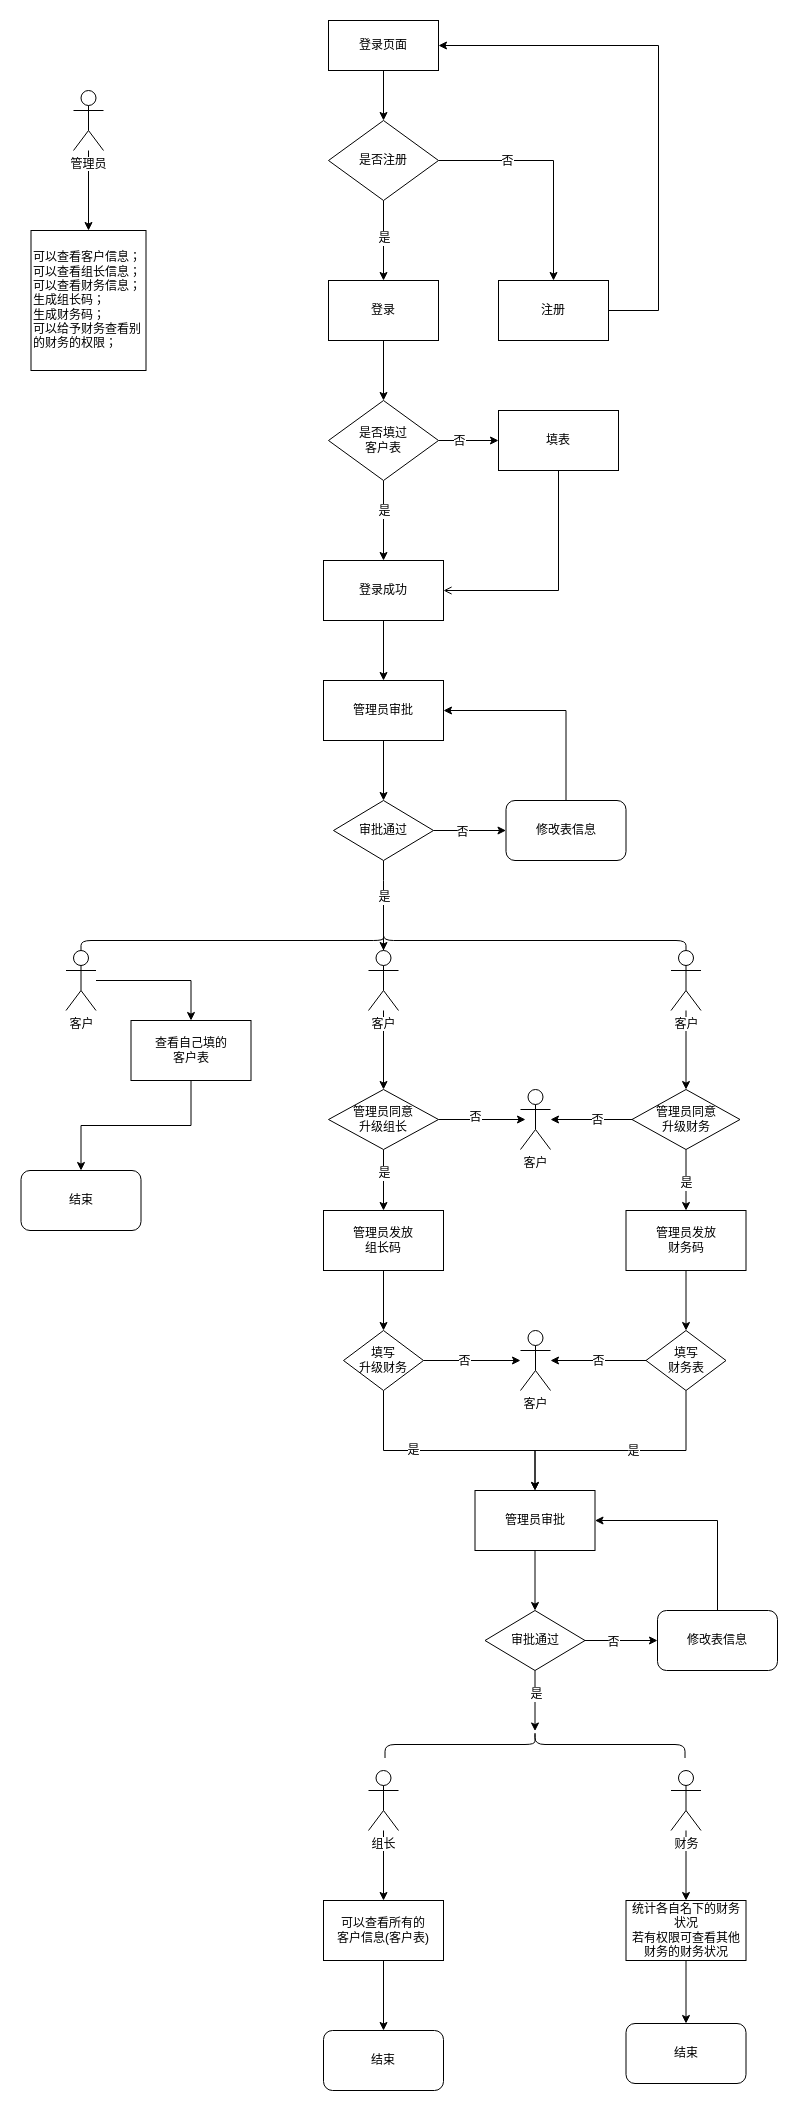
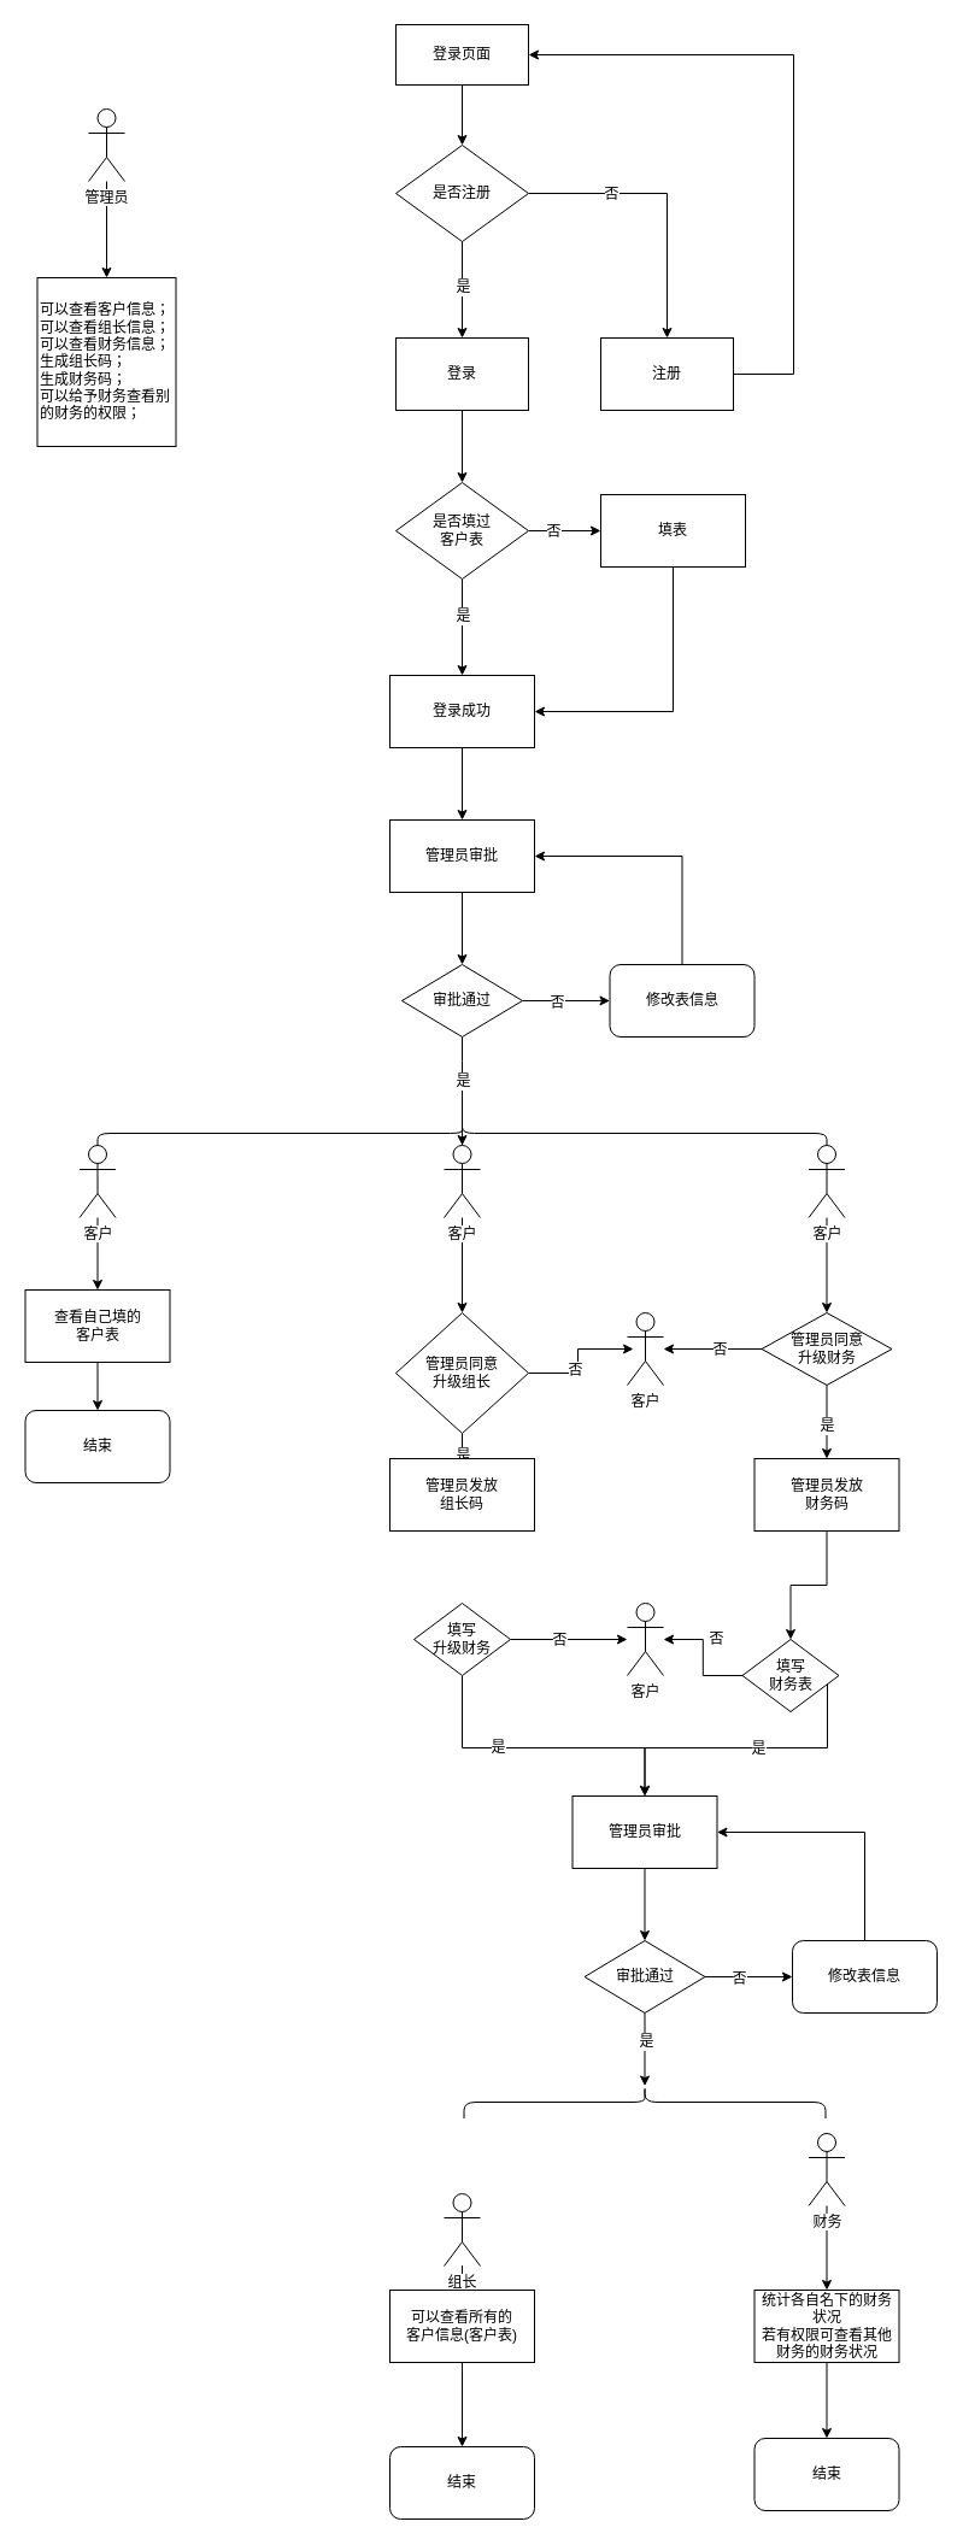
- <mxCell id="20" style="edgeStyle=orthogonalEdgeStyle;rounded=0;orthogonalLoop=1;jettySize=auto;html=1;exitX=0.5;exitY=1;exitDx=0;exitDy=0;entryX=1;entryY=0.5;entryDx=0;entryDy=0;endArrow=open;" parent="1" source="21" target="19" edge="1"><mxGeometry relative="1" as="geometry" /></mxCell>
+ <mxCell id="20" style="edgeStyle=orthogonalEdgeStyle;rounded=0;orthogonalLoop=1;jettySize=auto;html=1;exitX=0.5;exitY=1;exitDx=0;exitDy=0;entryX=1;entryY=0.5;entryDx=0;entryDy=0;" parent="1" source="21" target="19" edge="1"><mxGeometry relative="1" as="geometry" /></mxCell>
- <mxCell id="41" value="查看自己填的&lt;br&gt;客户表" style="rounded=0;whiteSpace=wrap;html=1;strokeWidth=1;" parent="1" vertex="1"><mxGeometry x="130.5" y="1020" width="120" height="60" as="geometry" /></mxCell>
+ <mxCell id="41" value="查看自己填的&lt;br&gt;客户表" style="rounded=0;whiteSpace=wrap;html=1;strokeWidth=1;" parent="1" vertex="1"><mxGeometry x="20.5" y="1070" width="120" height="60" as="geometry" /></mxCell>
- <mxCell id="34" value="管理员同意&lt;br&gt;升级组长" style="rhombus;whiteSpace=wrap;html=1;strokeWidth=1;" parent="1" vertex="1"><mxGeometry x="328" y="1089" width="110" height="60" as="geometry" /></mxCell>
+ <mxCell id="34" value="管理员同意&lt;br&gt;升级组长" style="rhombus;whiteSpace=wrap;html=1;strokeWidth=1;" parent="1" vertex="1"><mxGeometry x="328" y="1089" width="110" height="100" as="geometry" /></mxCell>
- <mxCell id="72" value="" style="edgeStyle=orthogonalEdgeStyle;rounded=0;orthogonalLoop=1;jettySize=auto;html=1;" parent="1" source="73" target="39" edge="1"><mxGeometry relative="1" as="geometry" /></mxCell>
- <mxCell id="56" value="填写&lt;br&gt;财务表" style="rhombus;whiteSpace=wrap;html=1;strokeWidth=1;" parent="1" vertex="1"><mxGeometry x="645.5" y="1330" width="80" height="60" as="geometry" /></mxCell>
+ <mxCell id="56" value="填写&lt;br&gt;财务表" style="rhombus;whiteSpace=wrap;html=1;strokeWidth=1;" parent="1" vertex="1"><mxGeometry x="615.5" y="1360" width="80" height="60" as="geometry" /></mxCell>
- <mxCell id="46" value="组长" style="shape=umlActor;verticalLabelPosition=bottom;labelBackgroundColor=#ffffff;verticalAlign=top;html=1;outlineConnect=0;strokeWidth=1;" parent="1" vertex="1"><mxGeometry x="368" y="1770" width="30" height="60" as="geometry" /></mxCell>
+ <mxCell id="46" value="组长" style="shape=umlActor;verticalLabelPosition=bottom;labelBackgroundColor=#ffffff;verticalAlign=top;html=1;outlineConnect=0;strokeWidth=1;" parent="1" vertex="1"><mxGeometry x="368" y="1820" width="30" height="60" as="geometry" /></mxCell>
